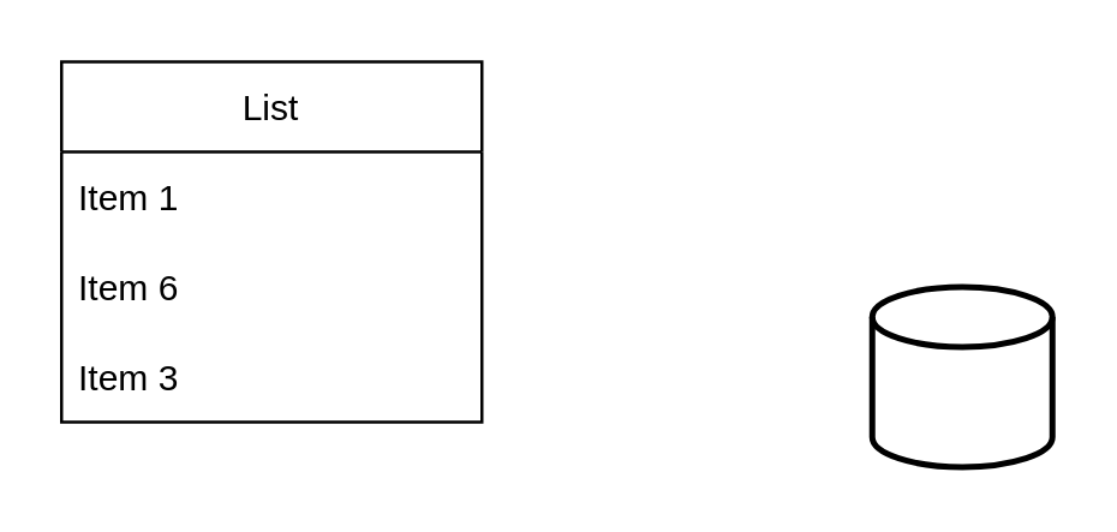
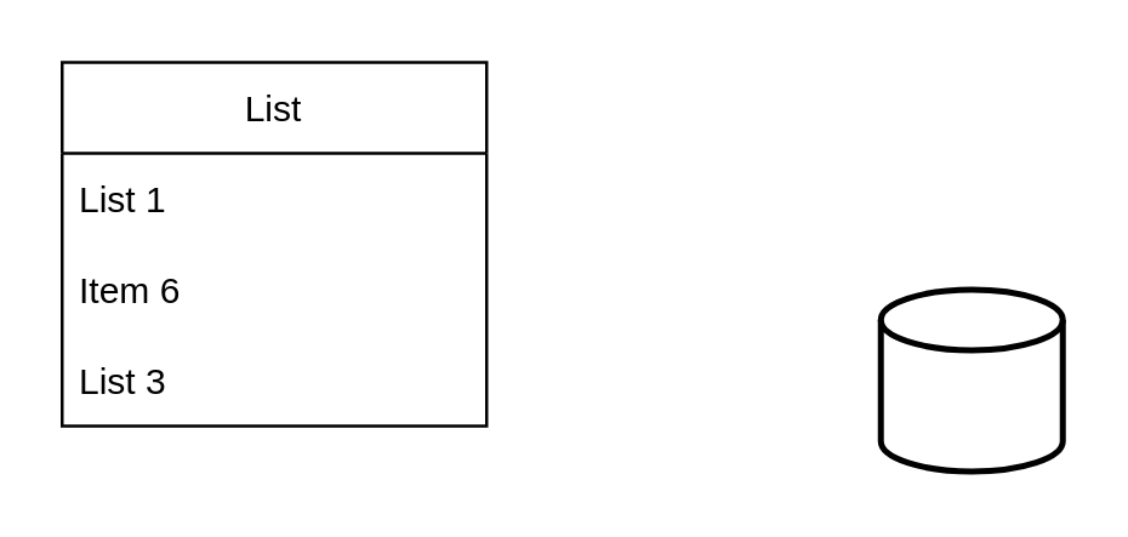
- <mxCell id="3" value="Item 1" style="text;strokeColor=none;fillColor=none;align=left;verticalAlign=middle;spacingLeft=4;spacingRight=4;overflow=hidden;points=[[0,0.5],[1,0.5]];portConstraint=eastwest;rotatable=0;" parent="2" vertex="1"><mxGeometry y="30" width="140" height="30" as="geometry" /></mxCell>
+ <mxCell id="3" value="List 1" style="text;strokeColor=none;fillColor=none;align=left;verticalAlign=middle;spacingLeft=4;spacingRight=4;overflow=hidden;points=[[0,0.5],[1,0.5]];portConstraint=eastwest;rotatable=0;" parent="2" vertex="1"><mxGeometry y="30" width="140" height="30" as="geometry" /></mxCell>
- <mxCell id="5" value="Item 3" style="text;strokeColor=none;fillColor=none;align=left;verticalAlign=middle;spacingLeft=4;spacingRight=4;overflow=hidden;points=[[0,0.5],[1,0.5]];portConstraint=eastwest;rotatable=0;" parent="2" vertex="1"><mxGeometry y="90" width="140" height="30" as="geometry" /></mxCell>
+ <mxCell id="5" value="List 3" style="text;strokeColor=none;fillColor=none;align=left;verticalAlign=middle;spacingLeft=4;spacingRight=4;overflow=hidden;points=[[0,0.5],[1,0.5]];portConstraint=eastwest;rotatable=0;" parent="2" vertex="1"><mxGeometry y="90" width="140" height="30" as="geometry" /></mxCell>
